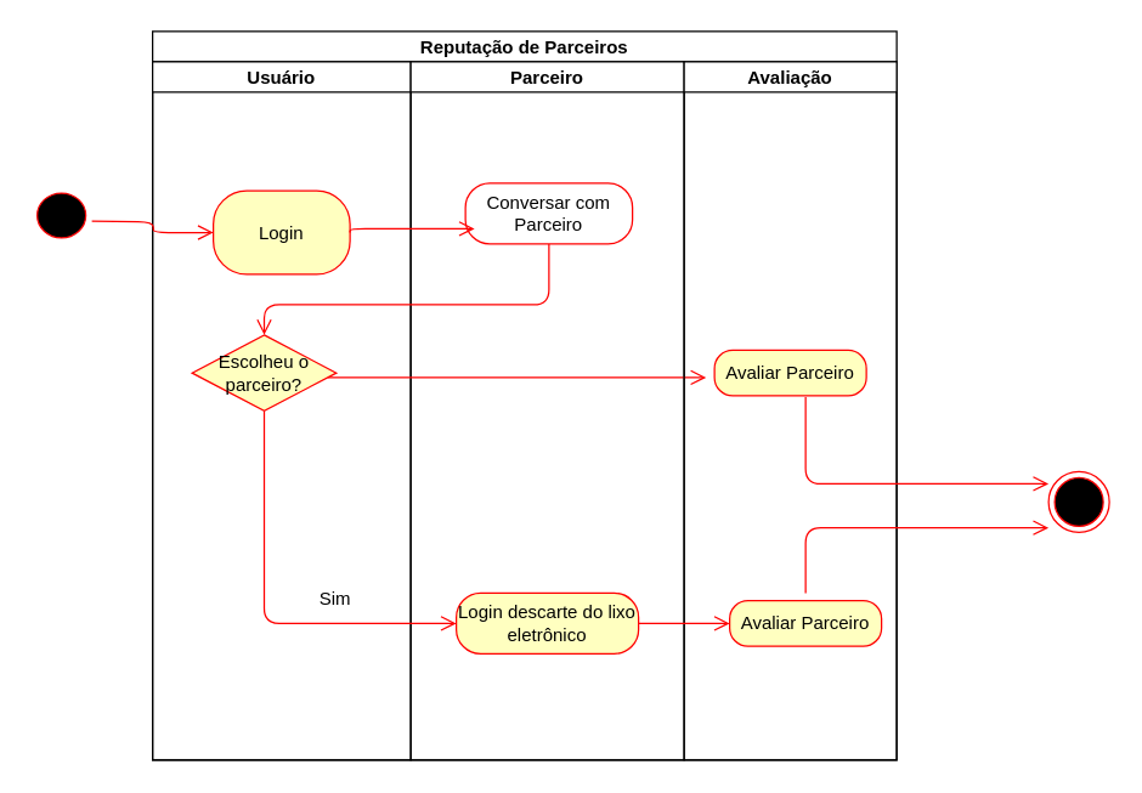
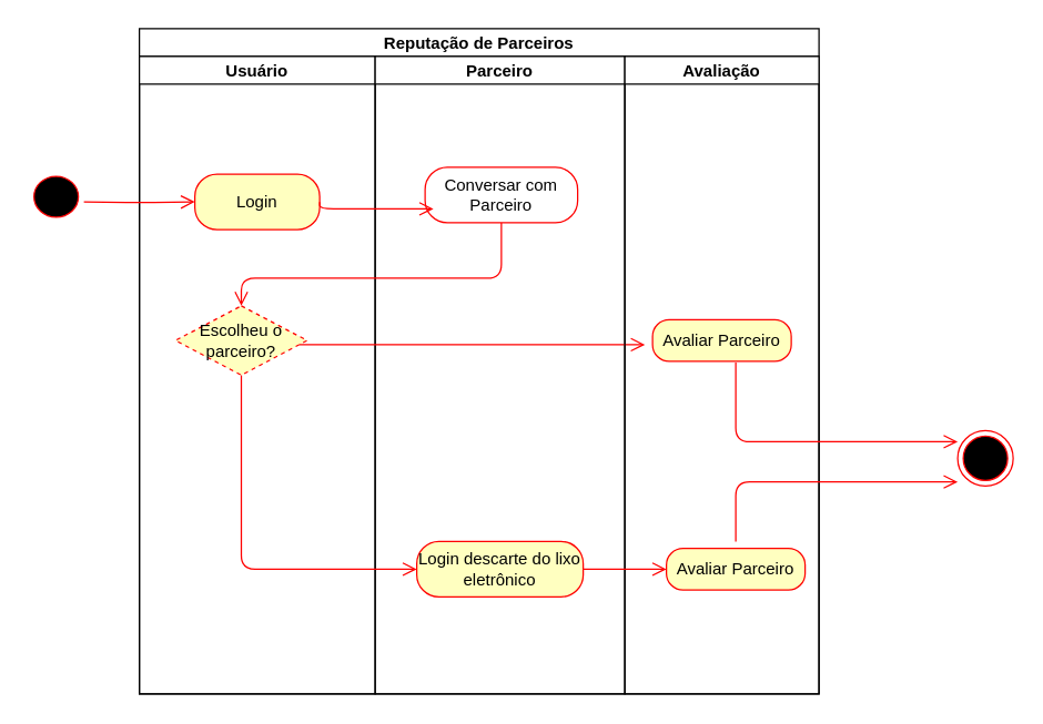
- <mxCell id="4" value="&lt;font style=&quot;vertical-align: inherit&quot;&gt;&lt;font style=&quot;vertical-align: inherit&quot;&gt;&lt;font style=&quot;vertical-align: inherit&quot;&gt;&lt;font style=&quot;vertical-align: inherit&quot;&gt;&lt;font style=&quot;vertical-align: inherit&quot;&gt;&lt;font style=&quot;vertical-align: inherit&quot;&gt;Login&lt;/font&gt;&lt;/font&gt;&lt;/font&gt;&lt;/font&gt;&lt;br&gt;&lt;/font&gt;&lt;/font&gt;" style="rounded=1;whiteSpace=wrap;html=1;arcSize=40;fillColor=#FFFFC0;strokeColor=#FF0000;" parent="3" vertex="1"><mxGeometry x="40" y="85" width="90" height="55" as="geometry" /></mxCell>
+ <mxCell id="4" value="&lt;font style=&quot;vertical-align: inherit&quot;&gt;&lt;font style=&quot;vertical-align: inherit&quot;&gt;&lt;font style=&quot;vertical-align: inherit&quot;&gt;&lt;font style=&quot;vertical-align: inherit&quot;&gt;&lt;font style=&quot;vertical-align: inherit&quot;&gt;&lt;font style=&quot;vertical-align: inherit&quot;&gt;Login&lt;/font&gt;&lt;/font&gt;&lt;/font&gt;&lt;/font&gt;&lt;br&gt;&lt;/font&gt;&lt;/font&gt;" style="rounded=1;whiteSpace=wrap;html=1;arcSize=40;fillColor=#FFFFC0;strokeColor=#FF0000;" parent="3" vertex="1"><mxGeometry x="40" y="85" width="90" height="40" as="geometry" /></mxCell>
- <mxCell id="5" value="Escolheu o parceiro?" style="rhombus;whiteSpace=wrap;html=1;fillColor=#FFFFC0;strokeColor=#FF0000;" parent="3" vertex="1"><mxGeometry x="26" y="180" width="95" height="50" as="geometry" /></mxCell>
+ <mxCell id="5" value="Escolheu o parceiro?" style="rhombus;whiteSpace=wrap;html=1;fillColor=#FFFFC0;strokeColor=#FF0000;dashed=1;" parent="3" vertex="1"><mxGeometry x="26" y="180" width="95" height="50" as="geometry" /></mxCell>
- <mxCell id="6" value="&lt;span style=&quot;font-weight: normal&quot;&gt;&lt;font style=&quot;font-size: 12px&quot;&gt;Sim&lt;/font&gt;&lt;/span&gt;" style="text;strokeColor=none;fillColor=none;html=1;fontSize=24;fontStyle=1;verticalAlign=middle;align=center;" parent="3" vertex="1"><mxGeometry x="70" y="330" width="100" height="40" as="geometry" /></mxCell>
